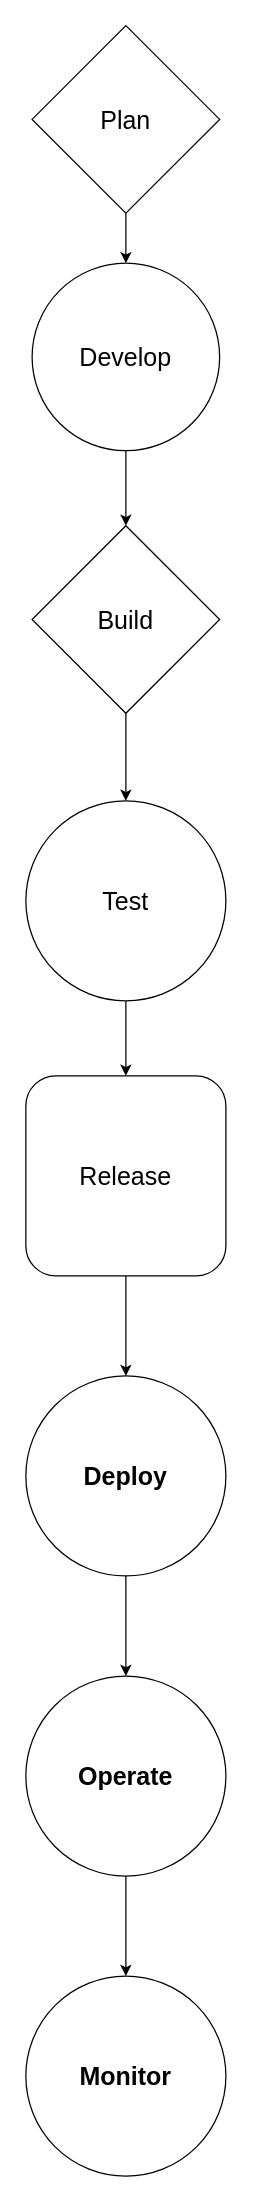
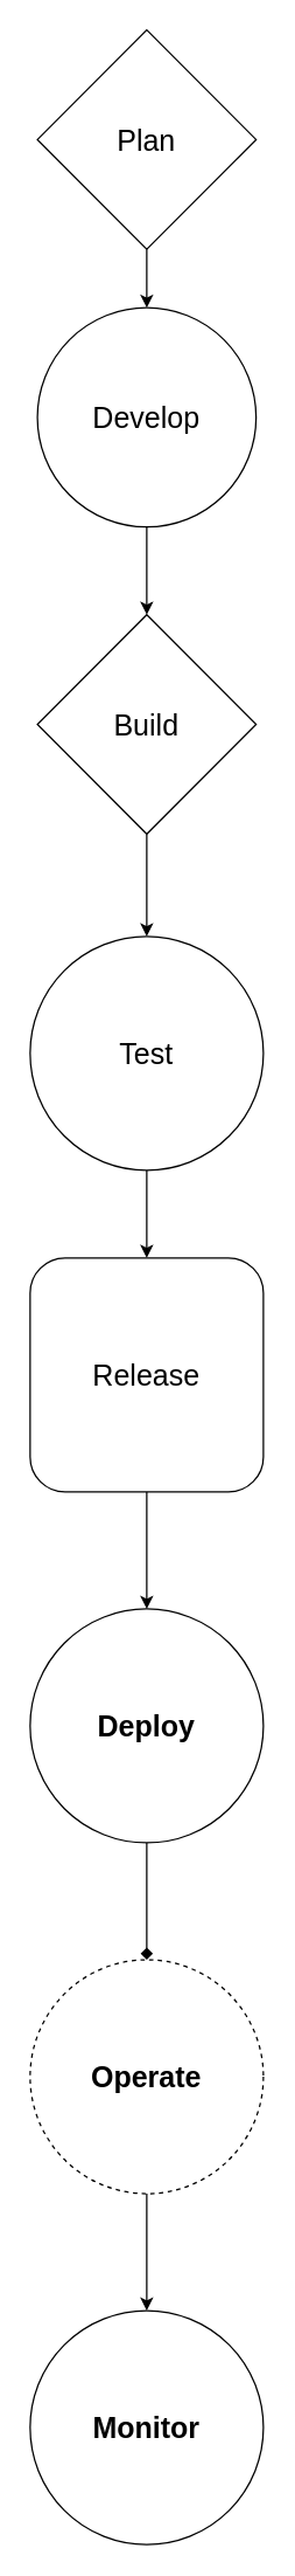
- <mxCell id="12" value="" style="edgeStyle=orthogonalEdgeStyle;rounded=0;orthogonalLoop=1;jettySize=auto;html=1;" edge="1" parent="1" source="13" target="15"><mxGeometry relative="1" as="geometry" /></mxCell>
+ <mxCell id="12" value="" style="edgeStyle=orthogonalEdgeStyle;rounded=0;orthogonalLoop=1;jettySize=auto;html=1;endArrow=diamond;" edge="1" parent="1" source="13" target="15"><mxGeometry relative="1" as="geometry" /></mxCell>
- <mxCell id="15" value="&lt;span style=&quot;font-size: 20px;&quot;&gt;&lt;b&gt;Operate&lt;/b&gt;&lt;/span&gt;" style="ellipse;whiteSpace=wrap;html=1;aspect=fixed;" vertex="1" parent="1"><mxGeometry x="20" y="1340" width="160" height="160" as="geometry" /></mxCell>
+ <mxCell id="15" value="&lt;span style=&quot;font-size: 20px;&quot;&gt;&lt;b&gt;Operate&lt;/b&gt;&lt;/span&gt;" style="ellipse;whiteSpace=wrap;html=1;aspect=fixed;dashed=1;" vertex="1" parent="1"><mxGeometry x="20" y="1340" width="160" height="160" as="geometry" /></mxCell>
